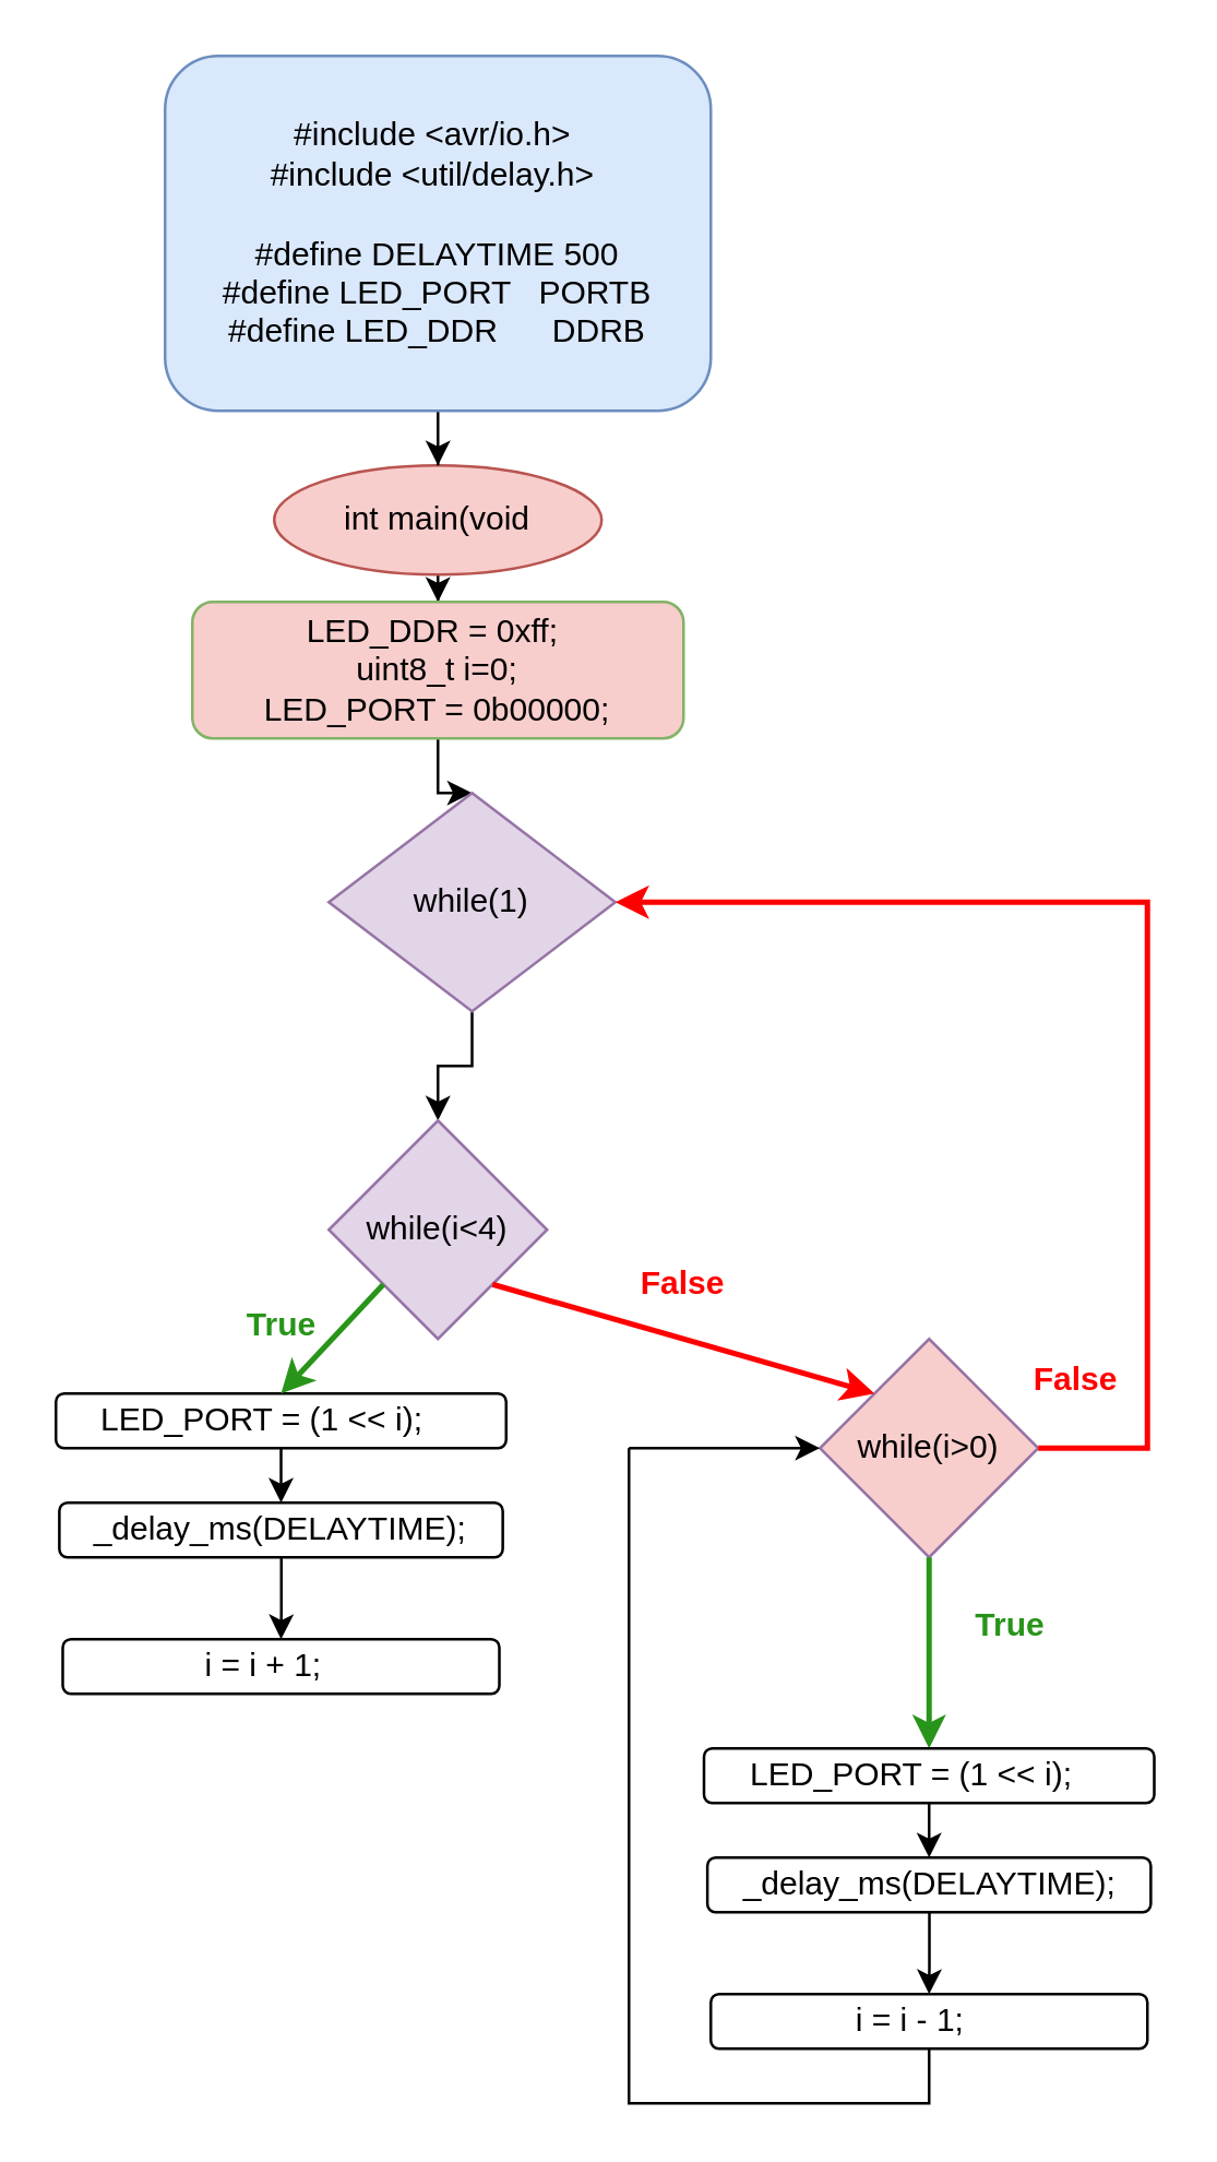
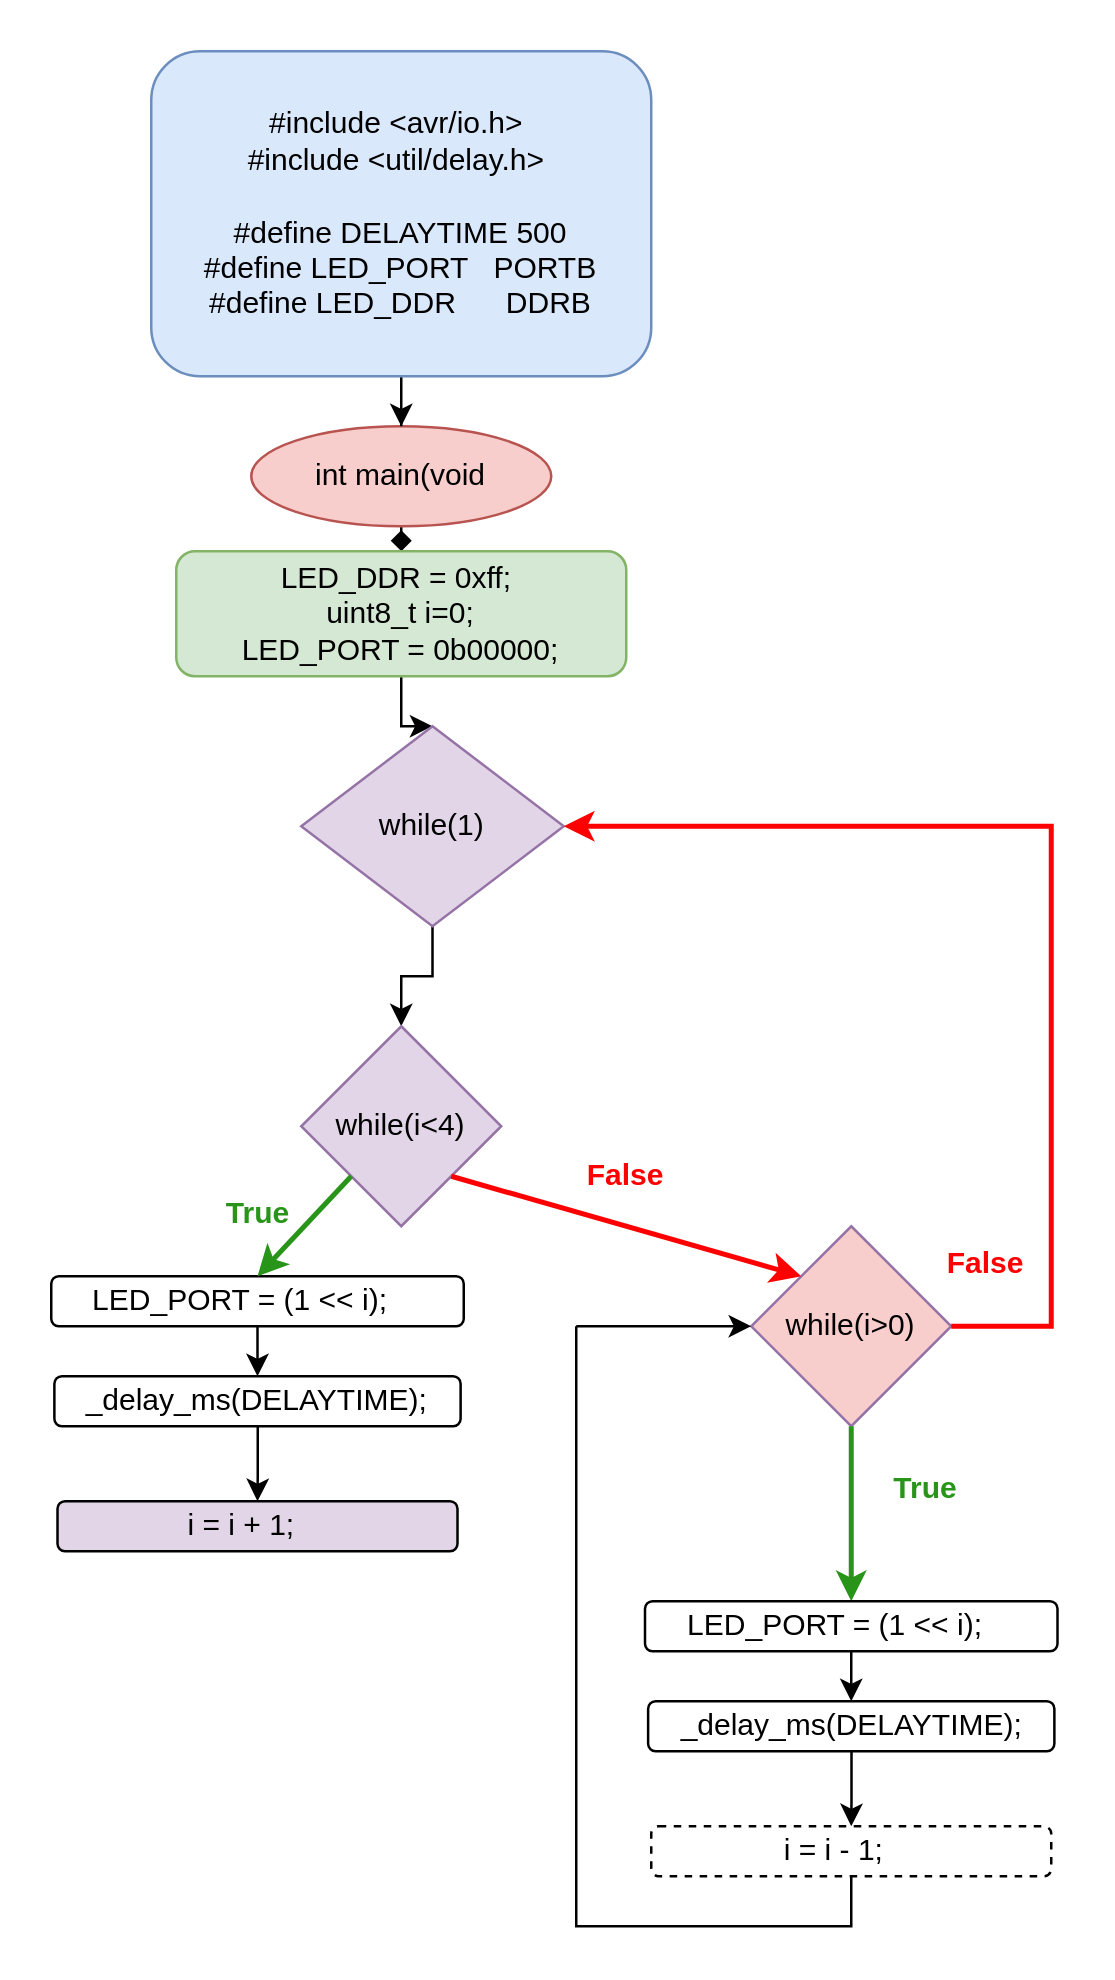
- <mxCell id="2" value="" style="edgeStyle=orthogonalEdgeStyle;rounded=0;orthogonalLoop=1;jettySize=auto;html=1;" edge="1" parent="1" source="3" target="7"><mxGeometry relative="1" as="geometry" /></mxCell>
+ <mxCell id="2" value="" style="edgeStyle=orthogonalEdgeStyle;rounded=0;orthogonalLoop=1;jettySize=auto;html=1;endArrow=diamond;" edge="1" parent="1" source="3" target="7"><mxGeometry relative="1" as="geometry" /></mxCell>
- <mxCell id="7" value="LED_DDR = 0xff;&amp;nbsp;&lt;br&gt;uint8_t i=0;&lt;br&gt;&lt;div&gt;LED_PORT = 0b00000;&lt;/div&gt;" style="rounded=1;whiteSpace=wrap;html=1;fillColor=#f8cecc;strokeColor=#82b366;" vertex="1" parent="1"><mxGeometry x="70" y="220" width="180" height="50" as="geometry" /></mxCell>
+ <mxCell id="7" value="LED_DDR = 0xff;&amp;nbsp;&lt;br&gt;uint8_t i=0;&lt;br&gt;&lt;div&gt;LED_PORT = 0b00000;&lt;/div&gt;" style="rounded=1;whiteSpace=wrap;html=1;fillColor=#d5e8d4;strokeColor=#82b366;" vertex="1" parent="1"><mxGeometry x="70" y="220" width="180" height="50" as="geometry" /></mxCell>
- <mxCell id="16" value="&lt;div&gt;&lt;span style=&quot;background-color: initial; color: rgb(0, 0, 0);&quot;&gt;i = i + 1;&amp;nbsp; &amp;nbsp;&amp;nbsp;&lt;/span&gt;&lt;br&gt;&lt;/div&gt;" style="rounded=1;whiteSpace=wrap;html=1;fontColor=#289419;" vertex="1" parent="1"><mxGeometry x="22.5" y="600" width="160" height="20" as="geometry" /></mxCell>
+ <mxCell id="16" value="&lt;div&gt;&lt;span style=&quot;background-color: initial; color: rgb(0, 0, 0);&quot;&gt;i = i + 1;&amp;nbsp; &amp;nbsp;&amp;nbsp;&lt;/span&gt;&lt;br&gt;&lt;/div&gt;" style="rounded=1;whiteSpace=wrap;html=1;fontColor=#289419;fillColor=#e1d5e7;" vertex="1" parent="1"><mxGeometry x="22.5" y="600" width="160" height="20" as="geometry" /></mxCell>
- <mxCell id="27" value="&lt;div&gt;&lt;span style=&quot;background-color: initial; color: rgb(0, 0, 0);&quot;&gt;i = i - 1;&amp;nbsp; &amp;nbsp;&amp;nbsp;&lt;/span&gt;&lt;br&gt;&lt;/div&gt;" style="rounded=1;whiteSpace=wrap;html=1;fontColor=#289419;" vertex="1" parent="1"><mxGeometry x="260" y="730" width="160" height="20" as="geometry" /></mxCell>
+ <mxCell id="27" value="&lt;div&gt;&lt;span style=&quot;background-color: initial; color: rgb(0, 0, 0);&quot;&gt;i = i - 1;&amp;nbsp; &amp;nbsp;&amp;nbsp;&lt;/span&gt;&lt;br&gt;&lt;/div&gt;" style="rounded=1;whiteSpace=wrap;html=1;fontColor=#289419;dashed=1;" vertex="1" parent="1"><mxGeometry x="260" y="730" width="160" height="20" as="geometry" /></mxCell>
